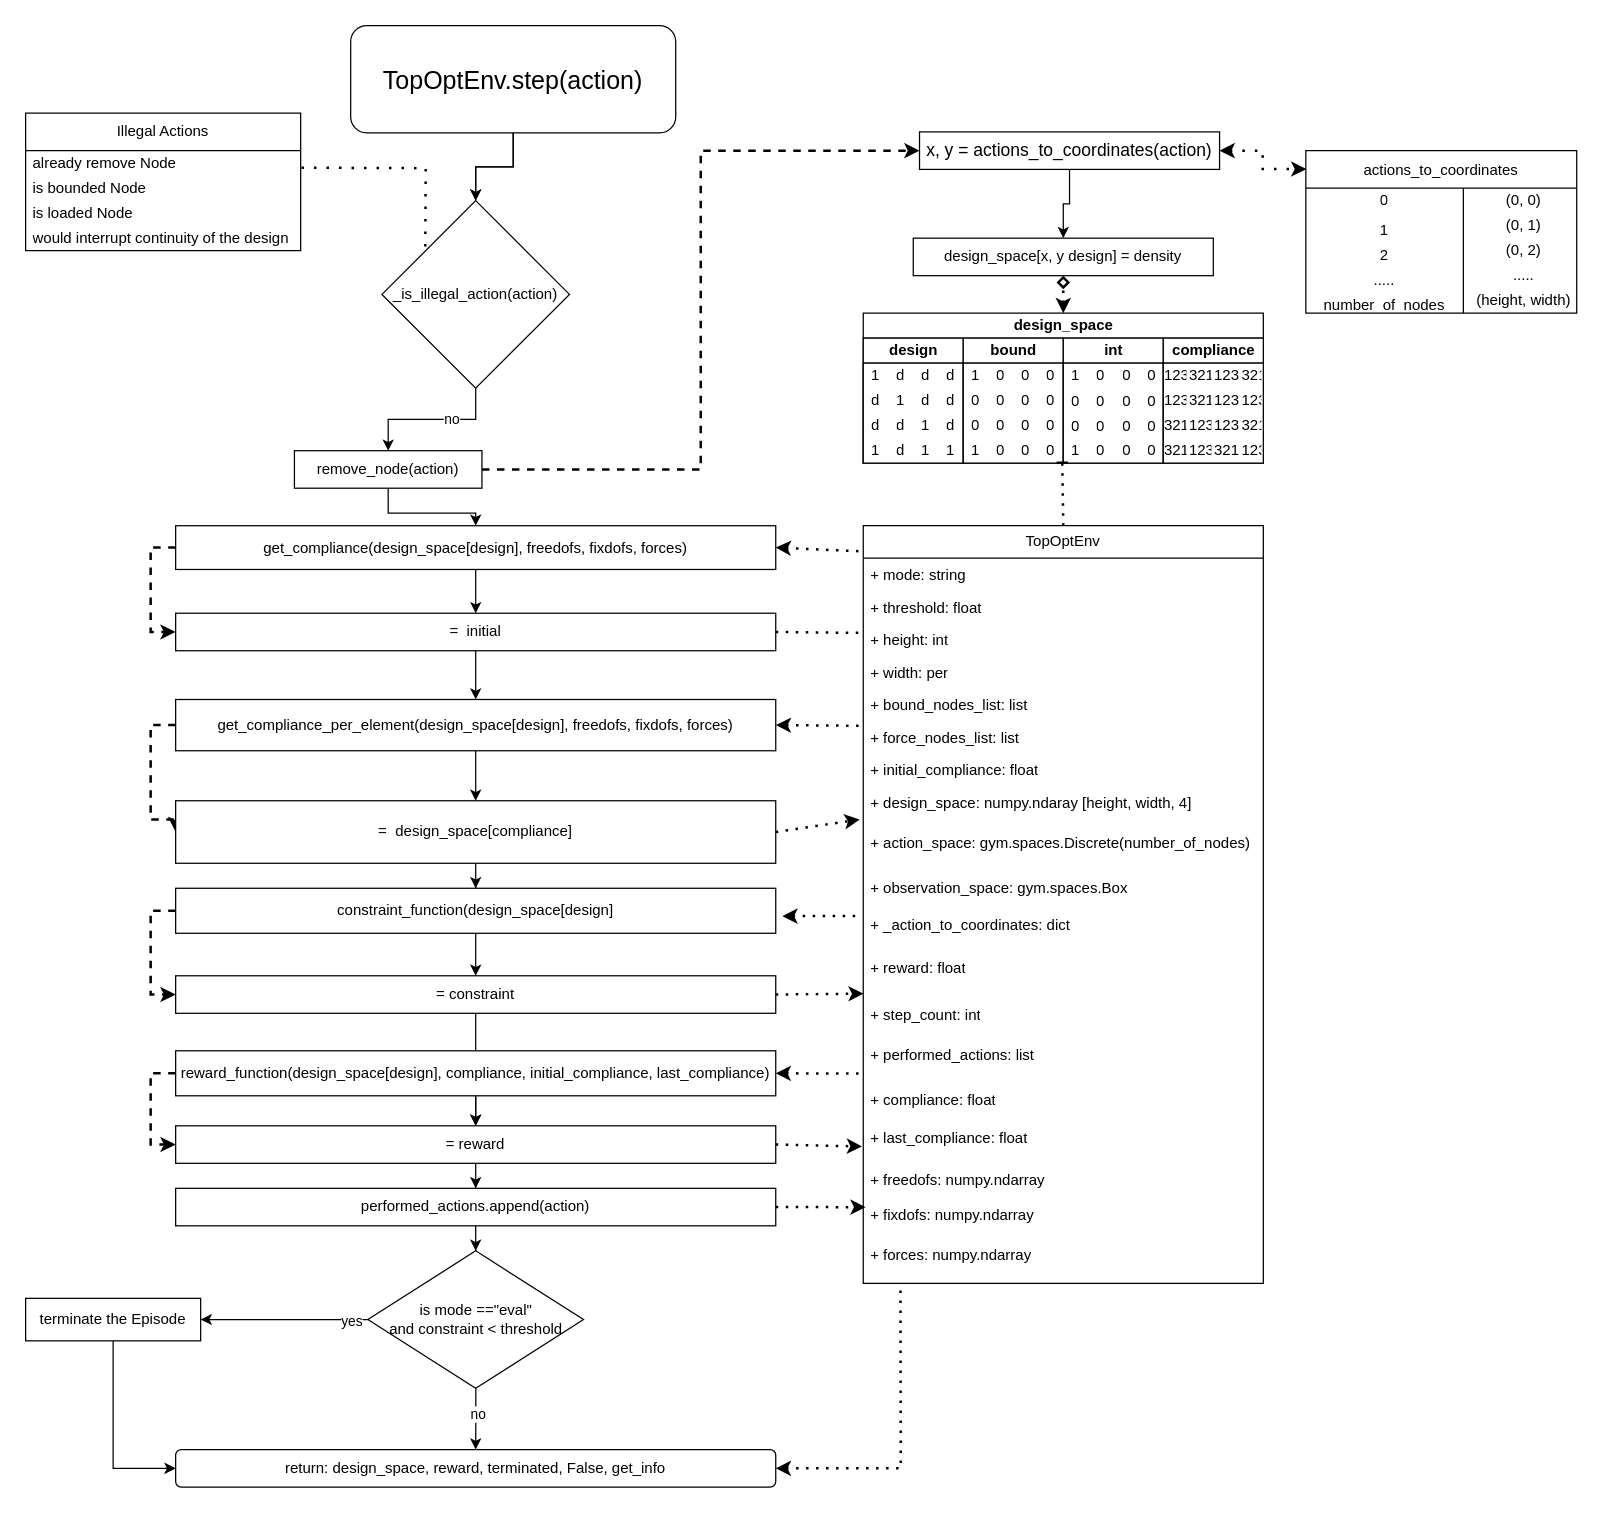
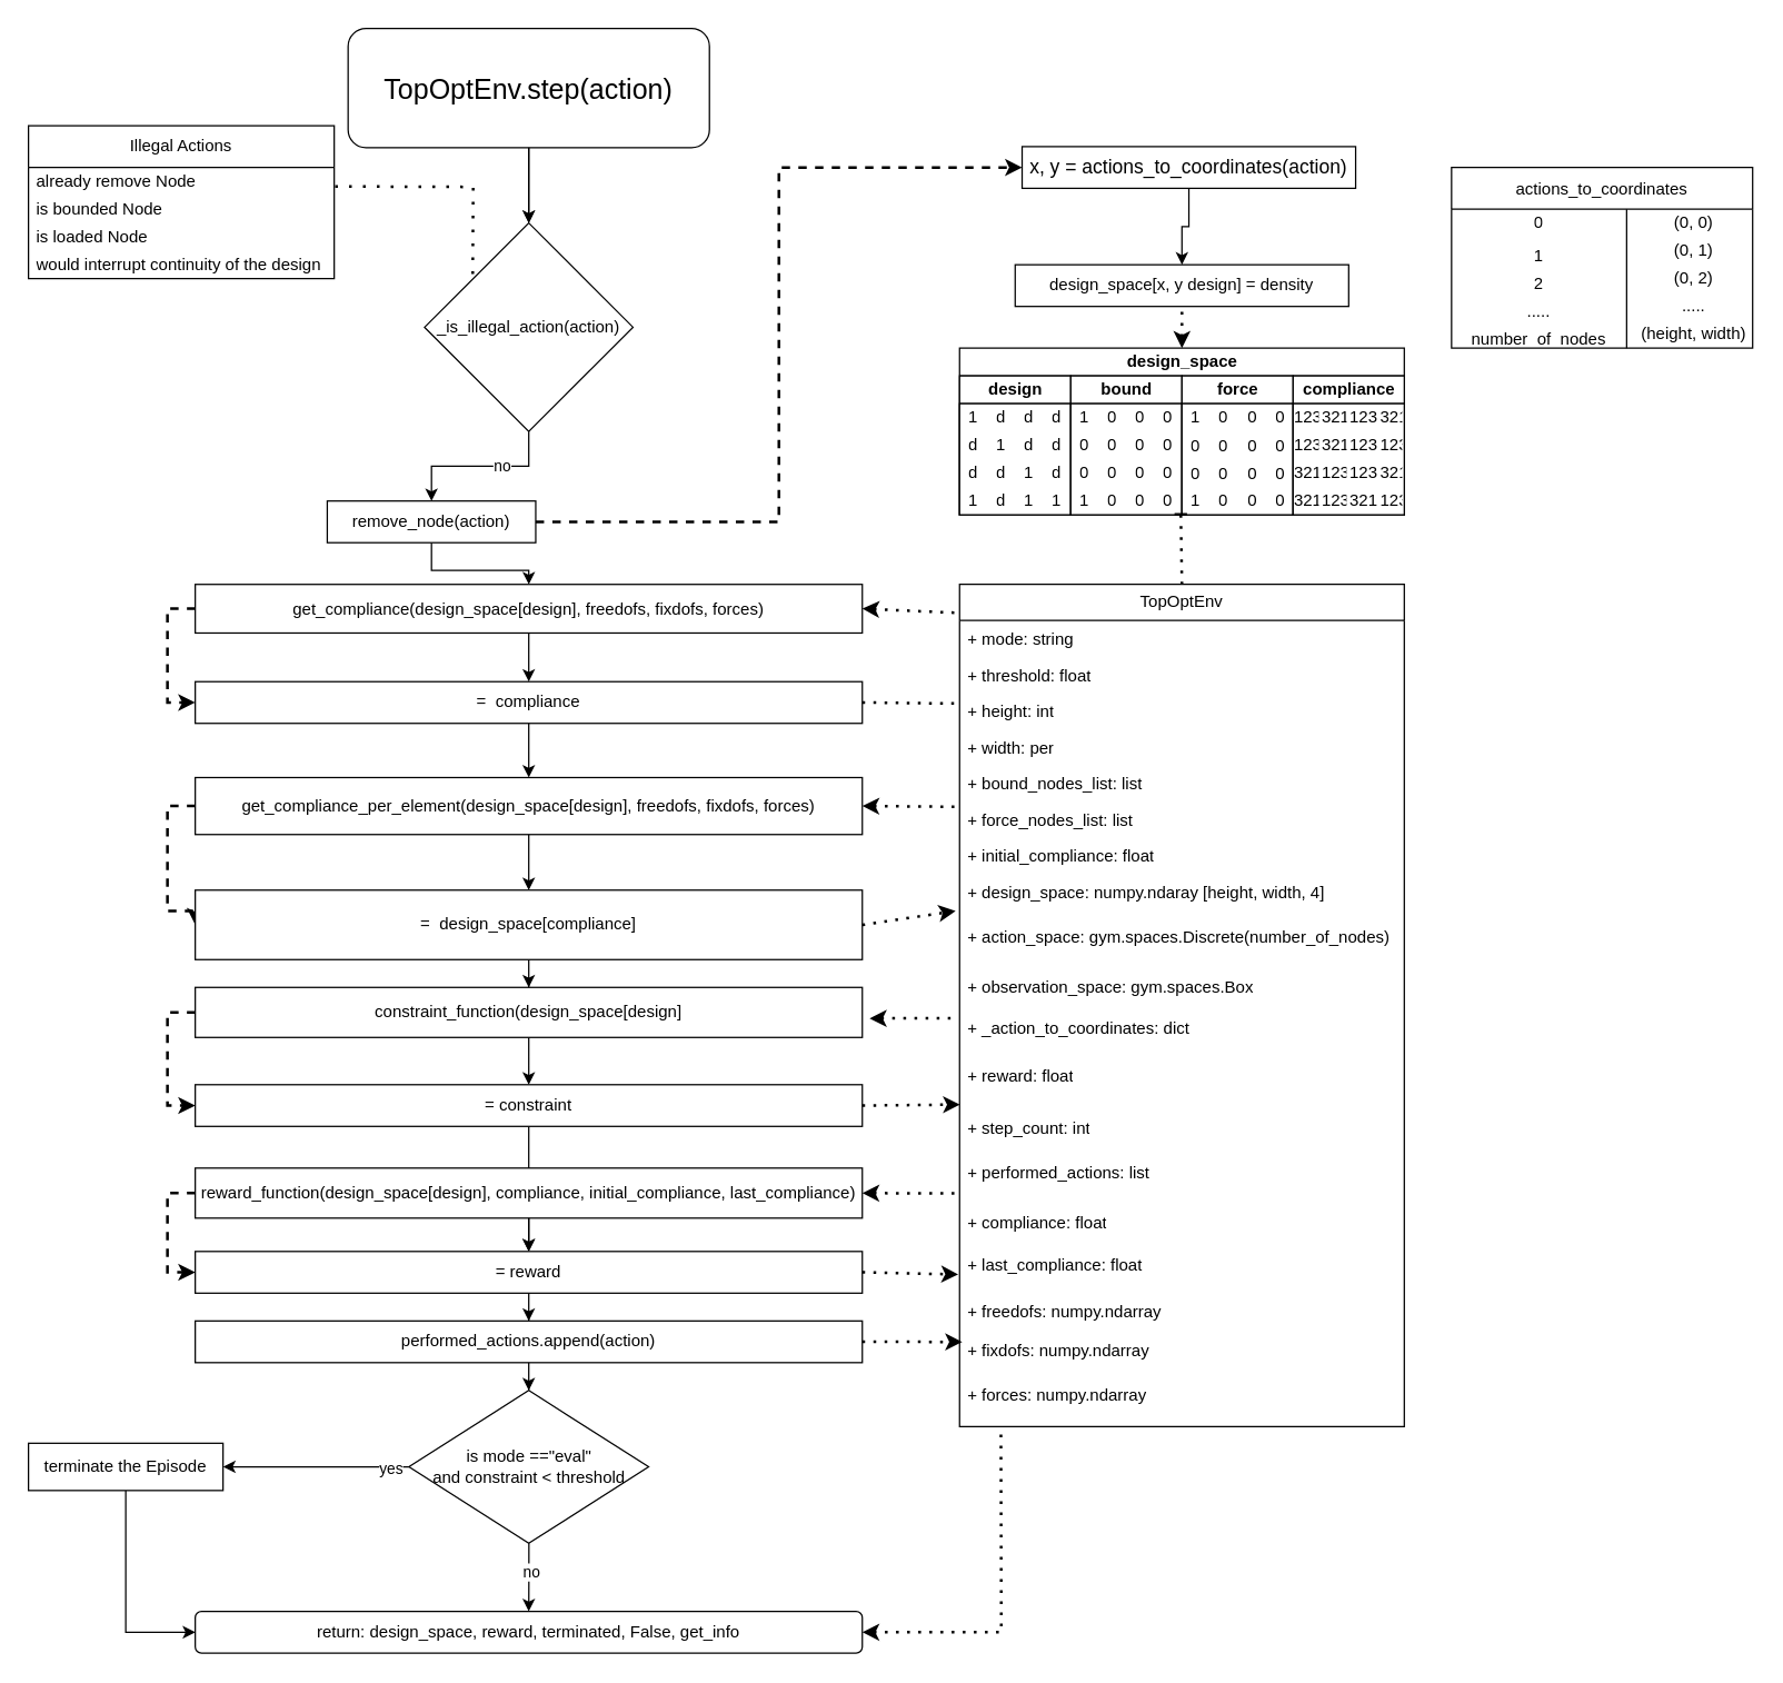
- <mxCell id="7" value="&lt;font style=&quot;font-size: 20px;&quot;&gt;TopOptEnv.step(action)&lt;/font&gt;" style="rounded=1;whiteSpace=wrap;html=1;" vertex="1" parent="1"><mxGeometry x="280" y="20" width="260" height="85.71" as="geometry" /></mxCell>
+ <mxCell id="7" value="&lt;font style=&quot;font-size: 20px;&quot;&gt;TopOptEnv.step(action)&lt;/font&gt;" style="rounded=1;whiteSpace=wrap;html=1;" vertex="1" parent="1"><mxGeometry x="250" width="260" height="85.71" as="geometry" y="20" /></mxCell>
- <mxCell id="150" style="edgeStyle=orthogonalEdgeStyle;rounded=0;orthogonalLoop=1;jettySize=auto;html=1;entryX=0.002;entryY=0.113;entryDx=0;entryDy=0;entryPerimeter=0;startArrow=classic;startFill=1;dashed=1;dashPattern=1 4;strokeWidth=2;" edge="1" parent="1" source="12" target="103"><mxGeometry relative="1" as="geometry" /></mxCell>
- <mxCell id="148" value="" style="endArrow=diamond;dashed=1;html=1;dashPattern=1 3;strokeWidth=2;rounded=0;entryX=0.5;entryY=1;entryDx=0;entryDy=0;exitX=0.5;exitY=0;exitDx=0;exitDy=0;endFill=0;startArrow=classic;startFill=1;" edge="1" parent="1" source="14" target="13"><mxGeometry width="50" height="50" relative="1" as="geometry"><mxPoint x="830" y="280" as="sourcePoint" /><mxPoint x="880" y="230" as="targetPoint" /></mxGeometry></mxCell>
+ <mxCell id="148" value="" style="endArrow=none;dashed=1;html=1;dashPattern=1 3;strokeWidth=2;rounded=0;entryX=0.5;entryY=1;entryDx=0;entryDy=0;exitX=0.5;exitY=0;exitDx=0;exitDy=0;endFill=0;startArrow=classic;startFill=1;" edge="1" parent="1" source="14" target="13"><mxGeometry width="50" height="50" relative="1" as="geometry"><mxPoint x="830" y="280" as="sourcePoint" /><mxPoint x="880" y="230" as="targetPoint" /></mxGeometry></mxCell>
- <mxCell id="59" value="int" style="swimlane;startSize=20;html=1;" vertex="1" parent="14"><mxGeometry x="160" y="20" width="80" height="100" as="geometry" /></mxCell>
+ <mxCell id="59" value="force" style="swimlane;startSize=20;html=1;" vertex="1" parent="14"><mxGeometry x="160" y="20" width="80" height="100" as="geometry" /></mxCell>
- <mxCell id="155" value="=&amp;nbsp; initial" style="rounded=0;whiteSpace=wrap;html=1;" vertex="1" parent="1"><mxGeometry x="140" y="490" width="480" height="30" as="geometry" /></mxCell>
+ <mxCell id="155" value="=&amp;nbsp; compliance" style="rounded=0;whiteSpace=wrap;html=1;" vertex="1" parent="1"><mxGeometry x="140" y="490" width="480" height="30" as="geometry" /></mxCell>
